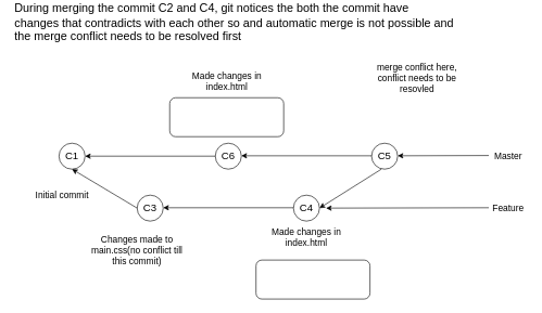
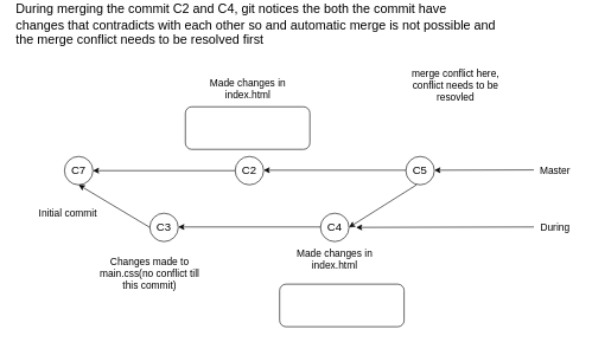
- <mxCell id="13" value="&lt;font size=&quot;3&quot;&gt;C1&lt;/font&gt;" style="text;html=1;strokeColor=none;fillColor=none;align=center;verticalAlign=middle;whiteSpace=wrap;rounded=0;" vertex="1" parent="1"><mxGeometry x="80" y="225" width="60" height="30" as="geometry" /></mxCell>
+ <mxCell id="13" value="&lt;font size=&quot;3&quot;&gt;C7&lt;/font&gt;" style="text;html=1;strokeColor=none;fillColor=none;align=center;verticalAlign=middle;whiteSpace=wrap;rounded=0;" vertex="1" parent="1"><mxGeometry x="80" y="225" width="60" height="30" as="geometry" /></mxCell>
- <mxCell id="17" value="&lt;font size=&quot;3&quot;&gt;C6&lt;/font&gt;" style="text;html=1;strokeColor=none;fillColor=none;align=center;verticalAlign=middle;whiteSpace=wrap;rounded=0;" vertex="1" parent="1"><mxGeometry x="320" y="225" width="60" height="30" as="geometry" /></mxCell>
+ <mxCell id="17" value="&lt;font size=&quot;3&quot;&gt;C2&lt;/font&gt;" style="text;html=1;strokeColor=none;fillColor=none;align=center;verticalAlign=middle;whiteSpace=wrap;rounded=0;" vertex="1" parent="1"><mxGeometry x="320" y="225" width="60" height="30" as="geometry" /></mxCell>
- <mxCell id="21" value="Feature" style="text;html=1;strokeColor=none;fillColor=none;align=center;verticalAlign=middle;whiteSpace=wrap;rounded=0;fontSize=14;" vertex="1" parent="1"><mxGeometry x="750" y="305" width="60" height="30" as="geometry" /></mxCell>
+ <mxCell id="21" value="During" style="text;html=1;strokeColor=none;fillColor=none;align=center;verticalAlign=middle;whiteSpace=wrap;rounded=0;fontSize=14;" vertex="1" parent="1"><mxGeometry x="750" y="305" width="60" height="30" as="geometry" /></mxCell>
